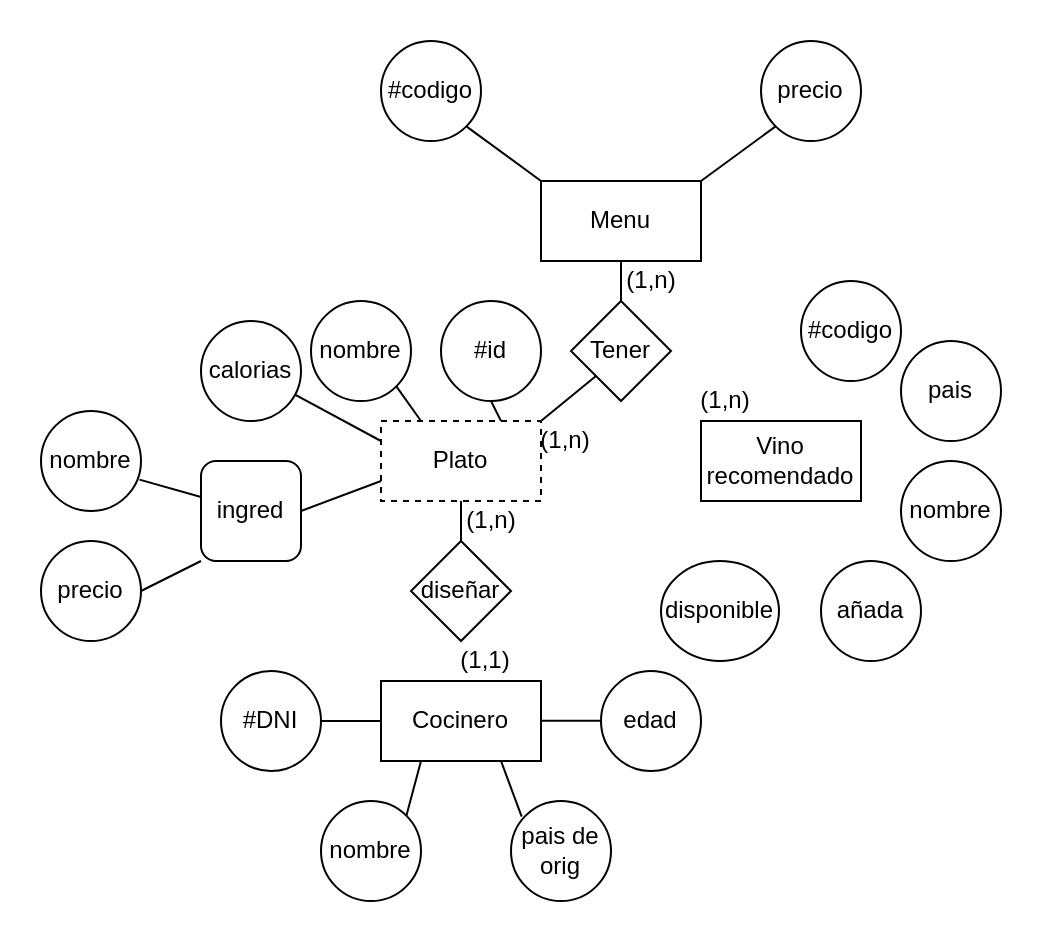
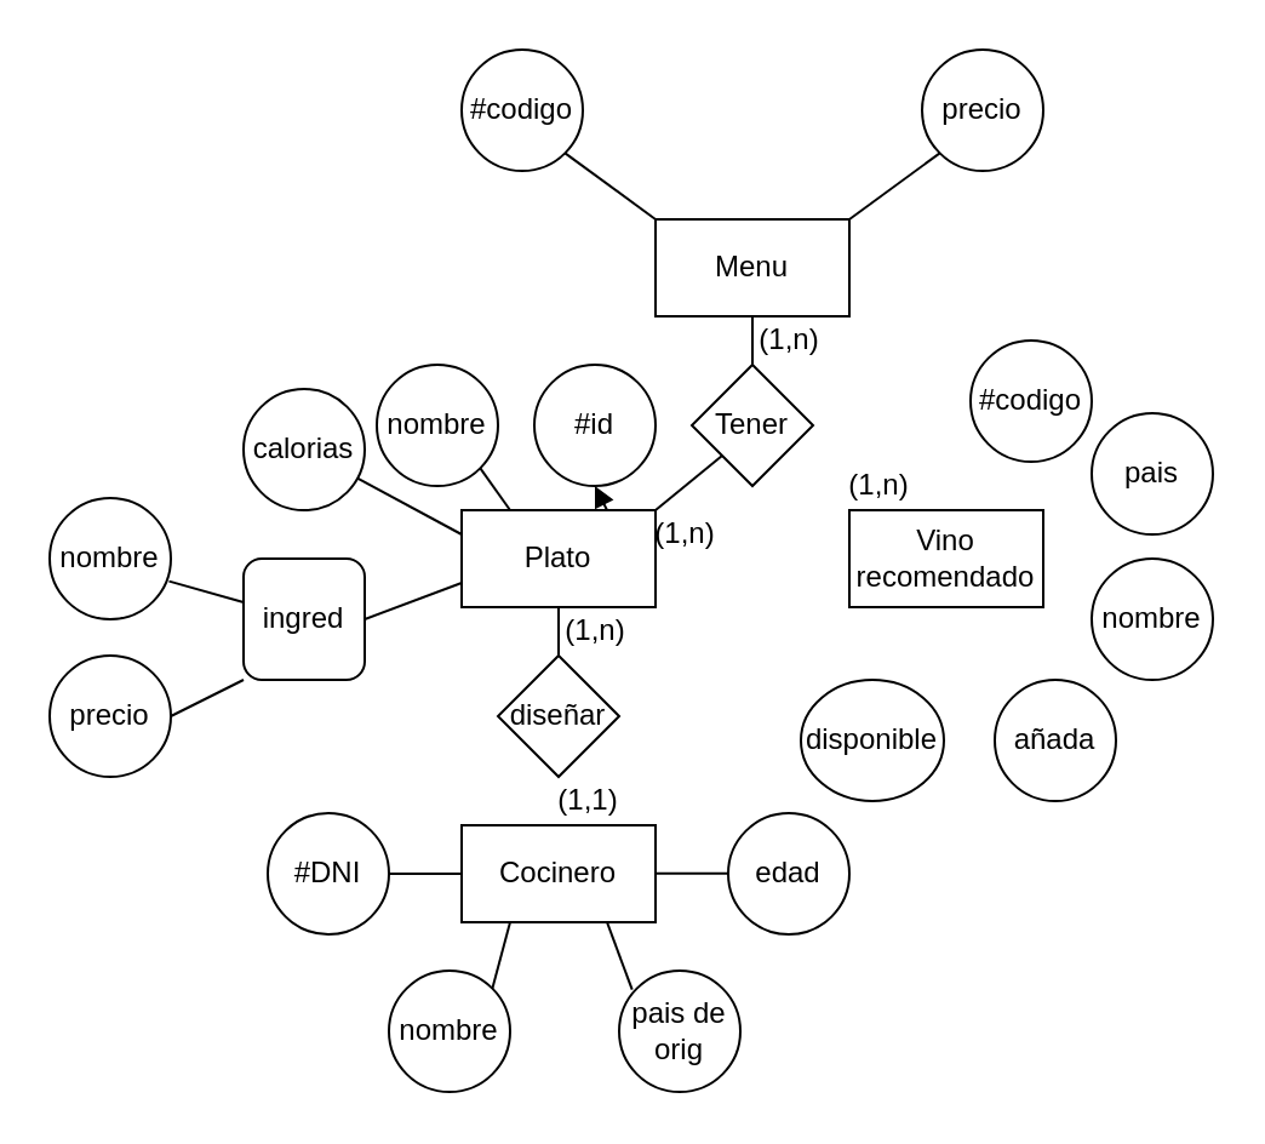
- <mxCell id="27" value="" style="endArrow=none;html=1;rounded=0;exitX=0.75;exitY=0;exitDx=0;exitDy=0;entryX=0.5;entryY=1;entryDx=0;entryDy=0;" parent="1" source="3" target="23" edge="1"><mxGeometry width="50" height="50" relative="1" as="geometry"><mxPoint x="210" y="300" as="sourcePoint" /><mxPoint x="260" y="250" as="targetPoint" /></mxGeometry></mxCell>
+ <mxCell id="27" value="" style="endArrow=block;html=1;rounded=0;exitX=0.75;exitY=0;exitDx=0;exitDy=0;entryX=0.5;entryY=1;entryDx=0;entryDy=0;" parent="1" source="3" target="23" edge="1"><mxGeometry width="50" height="50" relative="1" as="geometry"><mxPoint x="210" y="300" as="sourcePoint" /><mxPoint x="260" y="250" as="targetPoint" /></mxGeometry></mxCell>
- <mxCell id="3" value="Plato" style="rounded=0;whiteSpace=wrap;html=1;dashed=1;" parent="1" vertex="1"><mxGeometry x="190" y="210" width="80" height="40" as="geometry" /></mxCell>
+ <mxCell id="3" value="Plato" style="rounded=0;whiteSpace=wrap;html=1;" parent="1" vertex="1"><mxGeometry x="190" y="210" width="80" height="40" as="geometry" /></mxCell>
